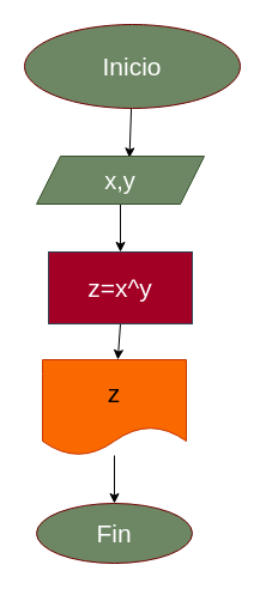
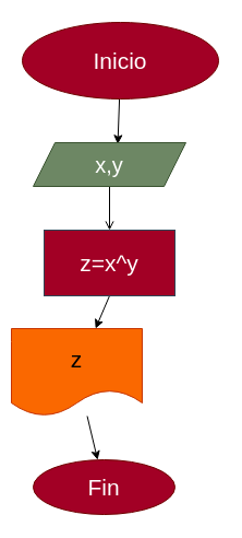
- <mxCell id="3" value="&lt;font style=&quot;font-size: 21px&quot;&gt;Inicio&lt;/font&gt;" style="ellipse;whiteSpace=wrap;html=1;fillColor=#6d8764;fontColor=#ffffff;strokeColor=#6F0000;" vertex="1" parent="1"><mxGeometry x="20" y="20" width="180" height="70" as="geometry" /></mxCell>
+ <mxCell id="3" value="&lt;font style=&quot;font-size: 21px&quot;&gt;Inicio&lt;/font&gt;" style="ellipse;whiteSpace=wrap;html=1;fillColor=#a20025;fontColor=#ffffff;strokeColor=#6F0000;" vertex="1" parent="1"><mxGeometry x="20" y="20" width="180" height="70" as="geometry" /></mxCell>
- <mxCell id="4" style="edgeStyle=none;html=1;exitX=0.5;exitY=1;exitDx=0;exitDy=0;fontSize=21;" edge="1" parent="1" source="5" target="7"><mxGeometry relative="1" as="geometry" /></mxCell>
+ <mxCell id="4" style="edgeStyle=none;html=1;exitX=0.5;exitY=1;exitDx=0;exitDy=0;fontSize=21;endArrow=open;" edge="1" parent="1" source="5" target="7"><mxGeometry relative="1" as="geometry" /></mxCell>
- <mxCell id="9" value="z" style="shape=document;whiteSpace=wrap;html=1;boundedLbl=1;fontSize=21;fillColor=#fa6800;fontColor=#000000;strokeColor=#C73500;" vertex="1" parent="1"><mxGeometry x="35" y="300" width="120" height="80" as="geometry" /></mxCell>
+ <mxCell id="9" value="z" style="shape=document;whiteSpace=wrap;html=1;boundedLbl=1;fontSize=21;fillColor=#fa6800;fontColor=#000000;strokeColor=#C73500;" vertex="1" parent="1"><mxGeometry x="10" y="300" width="120" height="80" as="geometry" /></mxCell>
- <mxCell id="10" value="Fin" style="ellipse;whiteSpace=wrap;html=1;fontSize=21;fillColor=#6d8764;fontColor=#ffffff;strokeColor=#6F0000;" vertex="1" parent="1"><mxGeometry x="30" y="420" width="130" height="50" as="geometry" /></mxCell>
+ <mxCell id="10" value="Fin" style="ellipse;whiteSpace=wrap;html=1;fontSize=21;fillColor=#a20025;fontColor=#ffffff;strokeColor=#6F0000;" vertex="1" parent="1"><mxGeometry x="30" y="420" width="130" height="50" as="geometry" /></mxCell>
